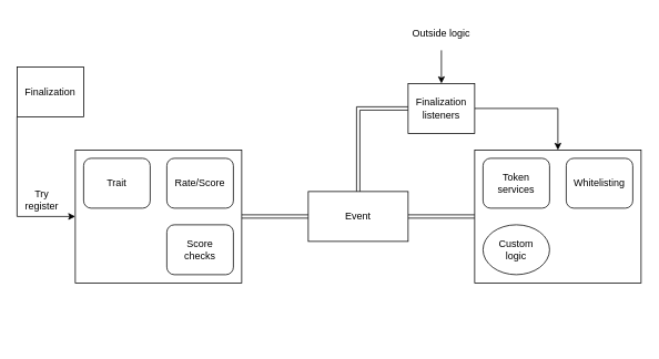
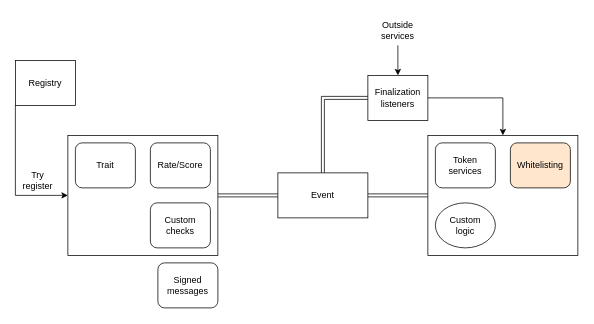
- <mxCell id="18" value="Outside logic" style="text;html=1;strokeColor=none;fillColor=none;align=center;verticalAlign=middle;whiteSpace=wrap;rounded=0;" vertex="1" parent="1"><mxGeometry x="490" width="80" height="40" as="geometry" y="20" /></mxCell>
+ <mxCell id="18" value="Outside services" style="text;html=1;strokeColor=none;fillColor=none;align=center;verticalAlign=middle;whiteSpace=wrap;rounded=0;" vertex="1" parent="1"><mxGeometry x="490" width="80" height="40" as="geometry" y="20" /></mxCell>
- <mxCell id="21" value="Finalization" style="rounded=0;whiteSpace=wrap;html=1;" vertex="1" parent="1"><mxGeometry x="20" y="80" width="80" height="60" as="geometry" /></mxCell>
+ <mxCell id="21" value="Registry" style="rounded=0;whiteSpace=wrap;html=1;" vertex="1" parent="1"><mxGeometry x="20" y="80" width="80" height="60" as="geometry" /></mxCell>
- <mxCell id="12" value="Whitelisting" style="rounded=1;whiteSpace=wrap;html=1;" vertex="1" parent="1"><mxGeometry x="680" y="190" width="80" height="60" as="geometry" /></mxCell>
+ <mxCell id="12" value="Whitelisting" style="rounded=1;whiteSpace=wrap;html=1;fillColor=#ffe6cc;" vertex="1" parent="1"><mxGeometry x="680" y="190" width="80" height="60" as="geometry" /></mxCell>
- <mxCell id="10" value="Score&lt;br&gt;checks" style="rounded=1;whiteSpace=wrap;html=1;" vertex="1" parent="1"><mxGeometry x="200" y="270" width="80" height="60" as="geometry" /></mxCell>
+ <mxCell id="10" value="Custom&lt;br&gt;checks" style="rounded=1;whiteSpace=wrap;html=1;" vertex="1" parent="1"><mxGeometry x="200" y="270" width="80" height="60" as="geometry" /></mxCell>
+ <mxCell id="19" value="Signed messages" style="rounded=1;whiteSpace=wrap;html=1;" vertex="1" parent="1"><mxGeometry x="210" y="350" width="80" height="60" as="geometry" /></mxCell>
